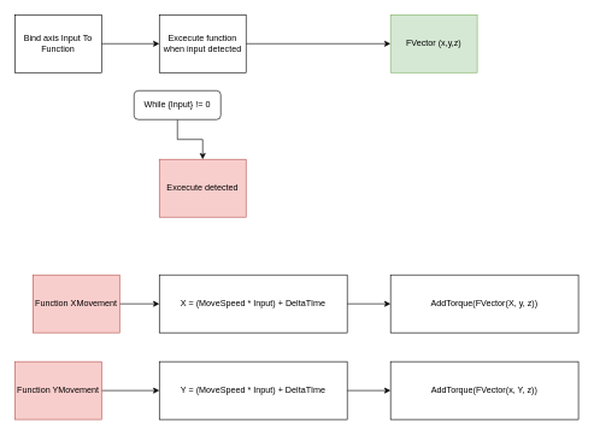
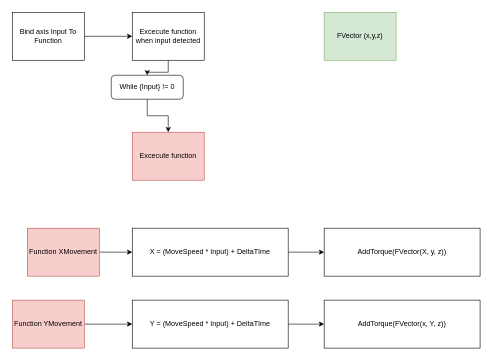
- <mxCell id="4" style="edgeStyle=orthogonalEdgeStyle;rounded=0;orthogonalLoop=1;jettySize=auto;html=1;" parent="1" source="5" target="13" edge="1"><mxGeometry relative="1" as="geometry" /></mxCell>
+ <mxCell id="4" style="edgeStyle=orthogonalEdgeStyle;rounded=0;orthogonalLoop=1;jettySize=auto;html=1;" parent="1" source="5" target="7" edge="1"><mxGeometry relative="1" as="geometry" /></mxCell>
- <mxCell id="8" value="Excecute detected" style="rounded=0;whiteSpace=wrap;html=1;fillColor=#f8cecc;strokeColor=#b85450;" parent="1" vertex="1"><mxGeometry x="220" y="220" width="120" height="80" as="geometry" /></mxCell>
+ <mxCell id="8" value="Excecute function" style="rounded=0;whiteSpace=wrap;html=1;fillColor=#f8cecc;strokeColor=#b85450;" parent="1" vertex="1"><mxGeometry x="220" y="220" width="120" height="80" as="geometry" /></mxCell>
